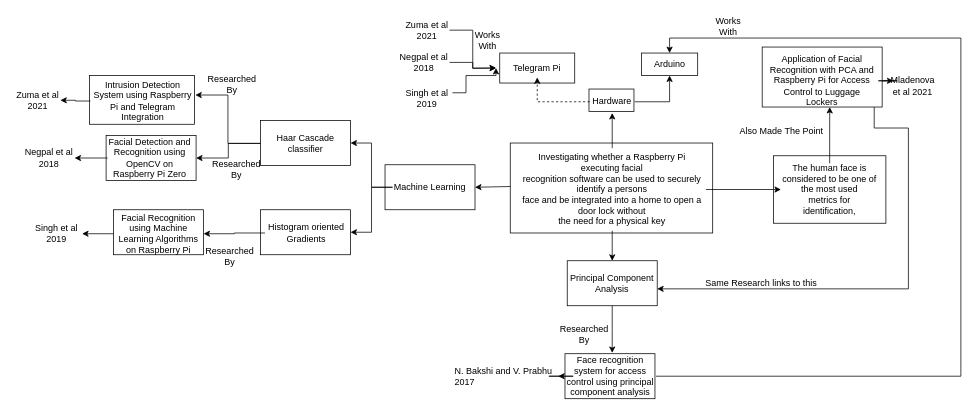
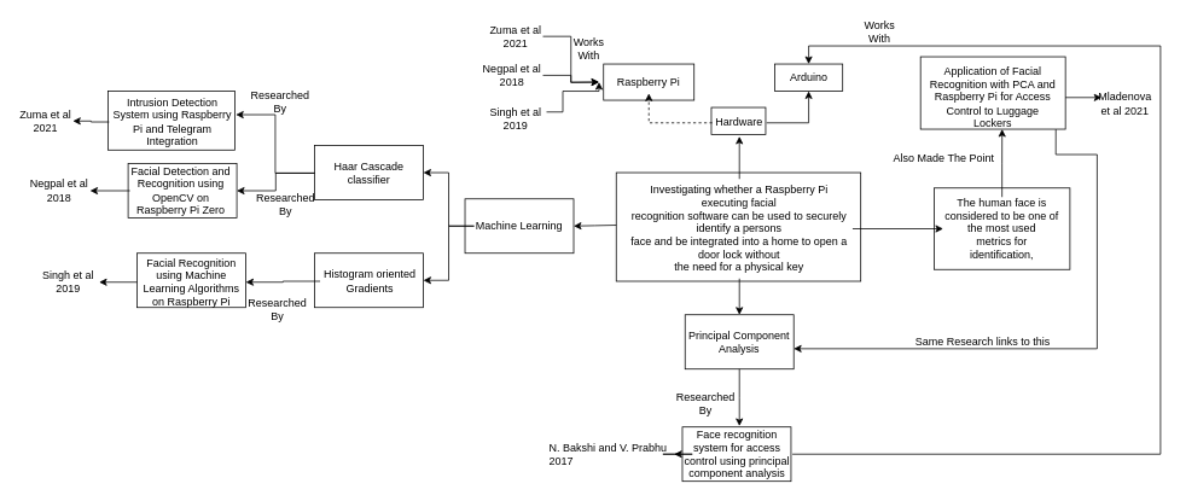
- <mxCell id="40" value="Telegram Pi" style="text;html=1;strokeColor=none;fillColor=none;align=center;verticalAlign=middle;whiteSpace=wrap;rounded=0;" vertex="1" parent="38"><mxGeometry y="7.5" width="110" height="25" as="geometry" /></mxCell>
+ <mxCell id="40" value="Raspberry Pi" style="text;html=1;strokeColor=none;fillColor=none;align=center;verticalAlign=middle;whiteSpace=wrap;rounded=0;" vertex="1" parent="38"><mxGeometry y="7.5" width="110" height="25" as="geometry" /></mxCell>
- <mxCell id="15" value="&lt;br&gt;Mladenova&lt;br&gt;et al 2021" style="text;html=1;strokeColor=none;fillColor=none;align=center;verticalAlign=middle;whiteSpace=wrap;rounded=0;" vertex="1" parent="1"><mxGeometry x="1191" y="99.5" width="52" height="15" as="geometry" /></mxCell>
+ <mxCell id="15" value="&lt;br&gt;Mladenova&lt;br&gt;et al 2021" style="text;html=1;strokeColor=none;fillColor=none;align=center;verticalAlign=middle;whiteSpace=wrap;rounded=0;" vertex="1" parent="1"><mxGeometry x="1216" y="99.5" width="52" height="15" as="geometry" /></mxCell>
- <mxCell id="25" value="Same Research links to this&amp;nbsp;" style="text;html=1;strokeColor=none;fillColor=none;align=center;verticalAlign=middle;whiteSpace=wrap;rounded=0;" vertex="1" parent="1"><mxGeometry x="939" y="369" width="155" height="15" as="geometry" /></mxCell>
+ <mxCell id="25" value="Same Research links to this&amp;nbsp;" style="text;html=1;strokeColor=none;fillColor=none;align=center;verticalAlign=middle;whiteSpace=wrap;rounded=0;" vertex="1" parent="1"><mxGeometry x="1009" y="369" width="155" height="15" as="geometry" /></mxCell>
